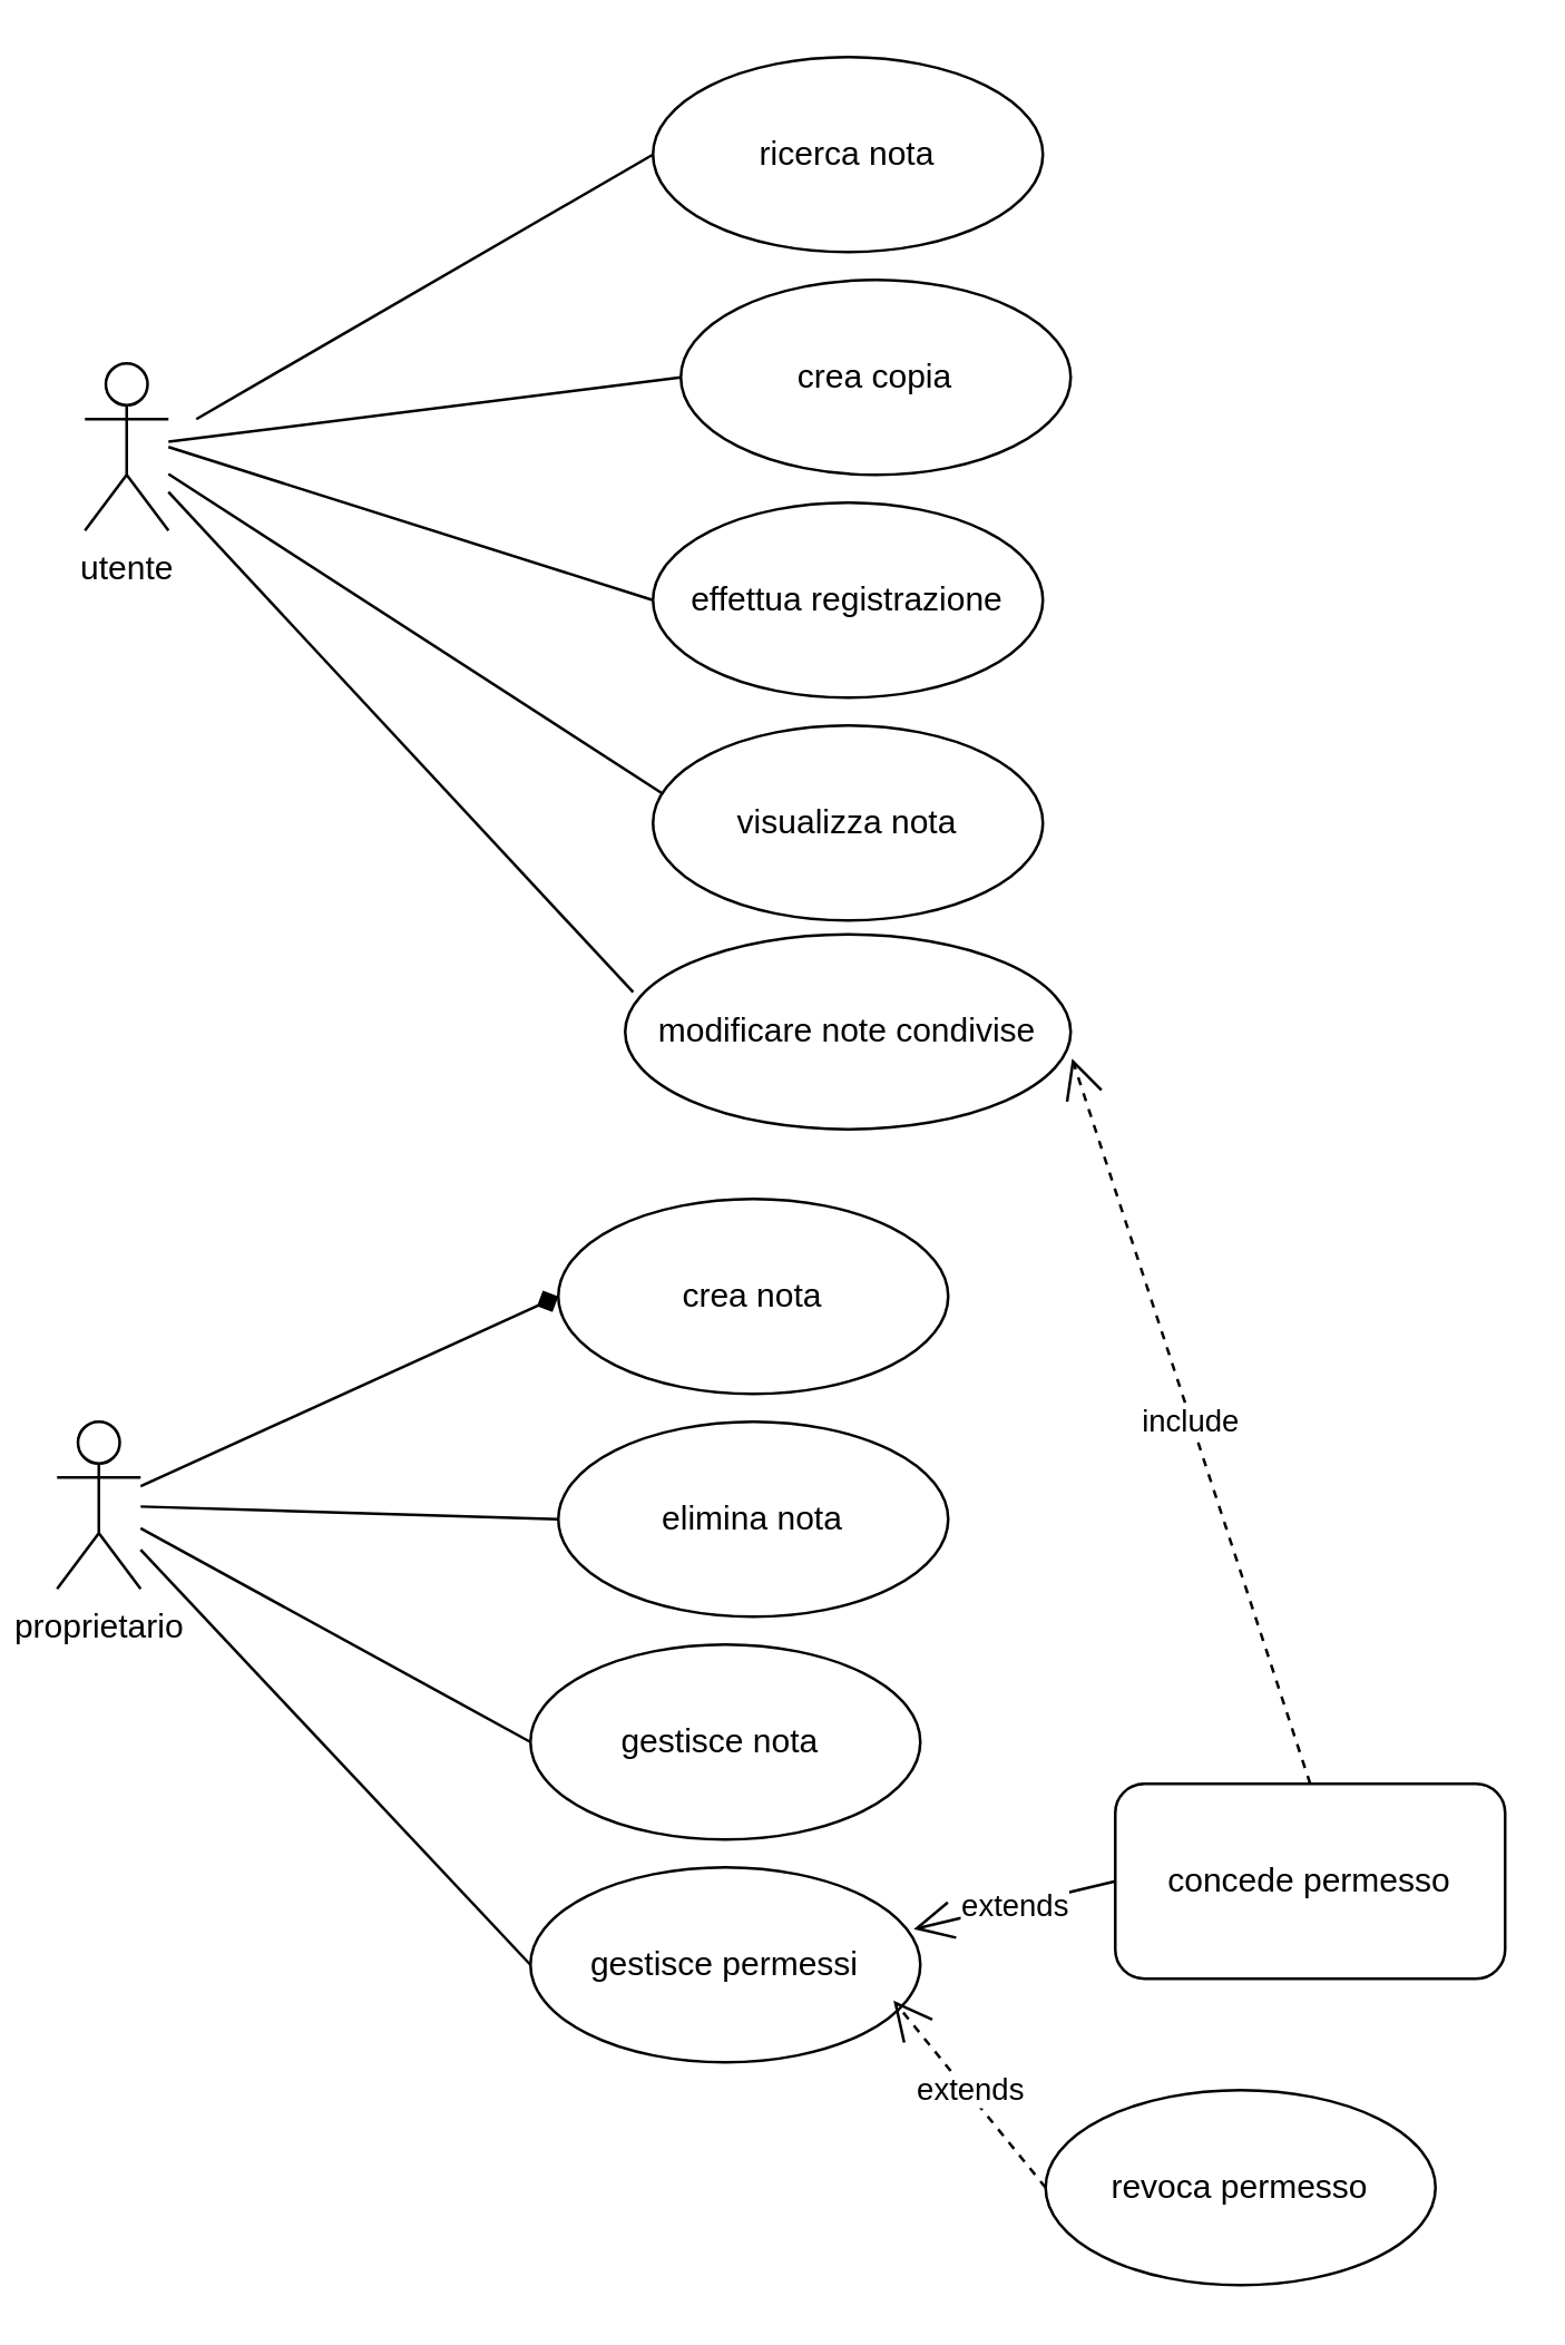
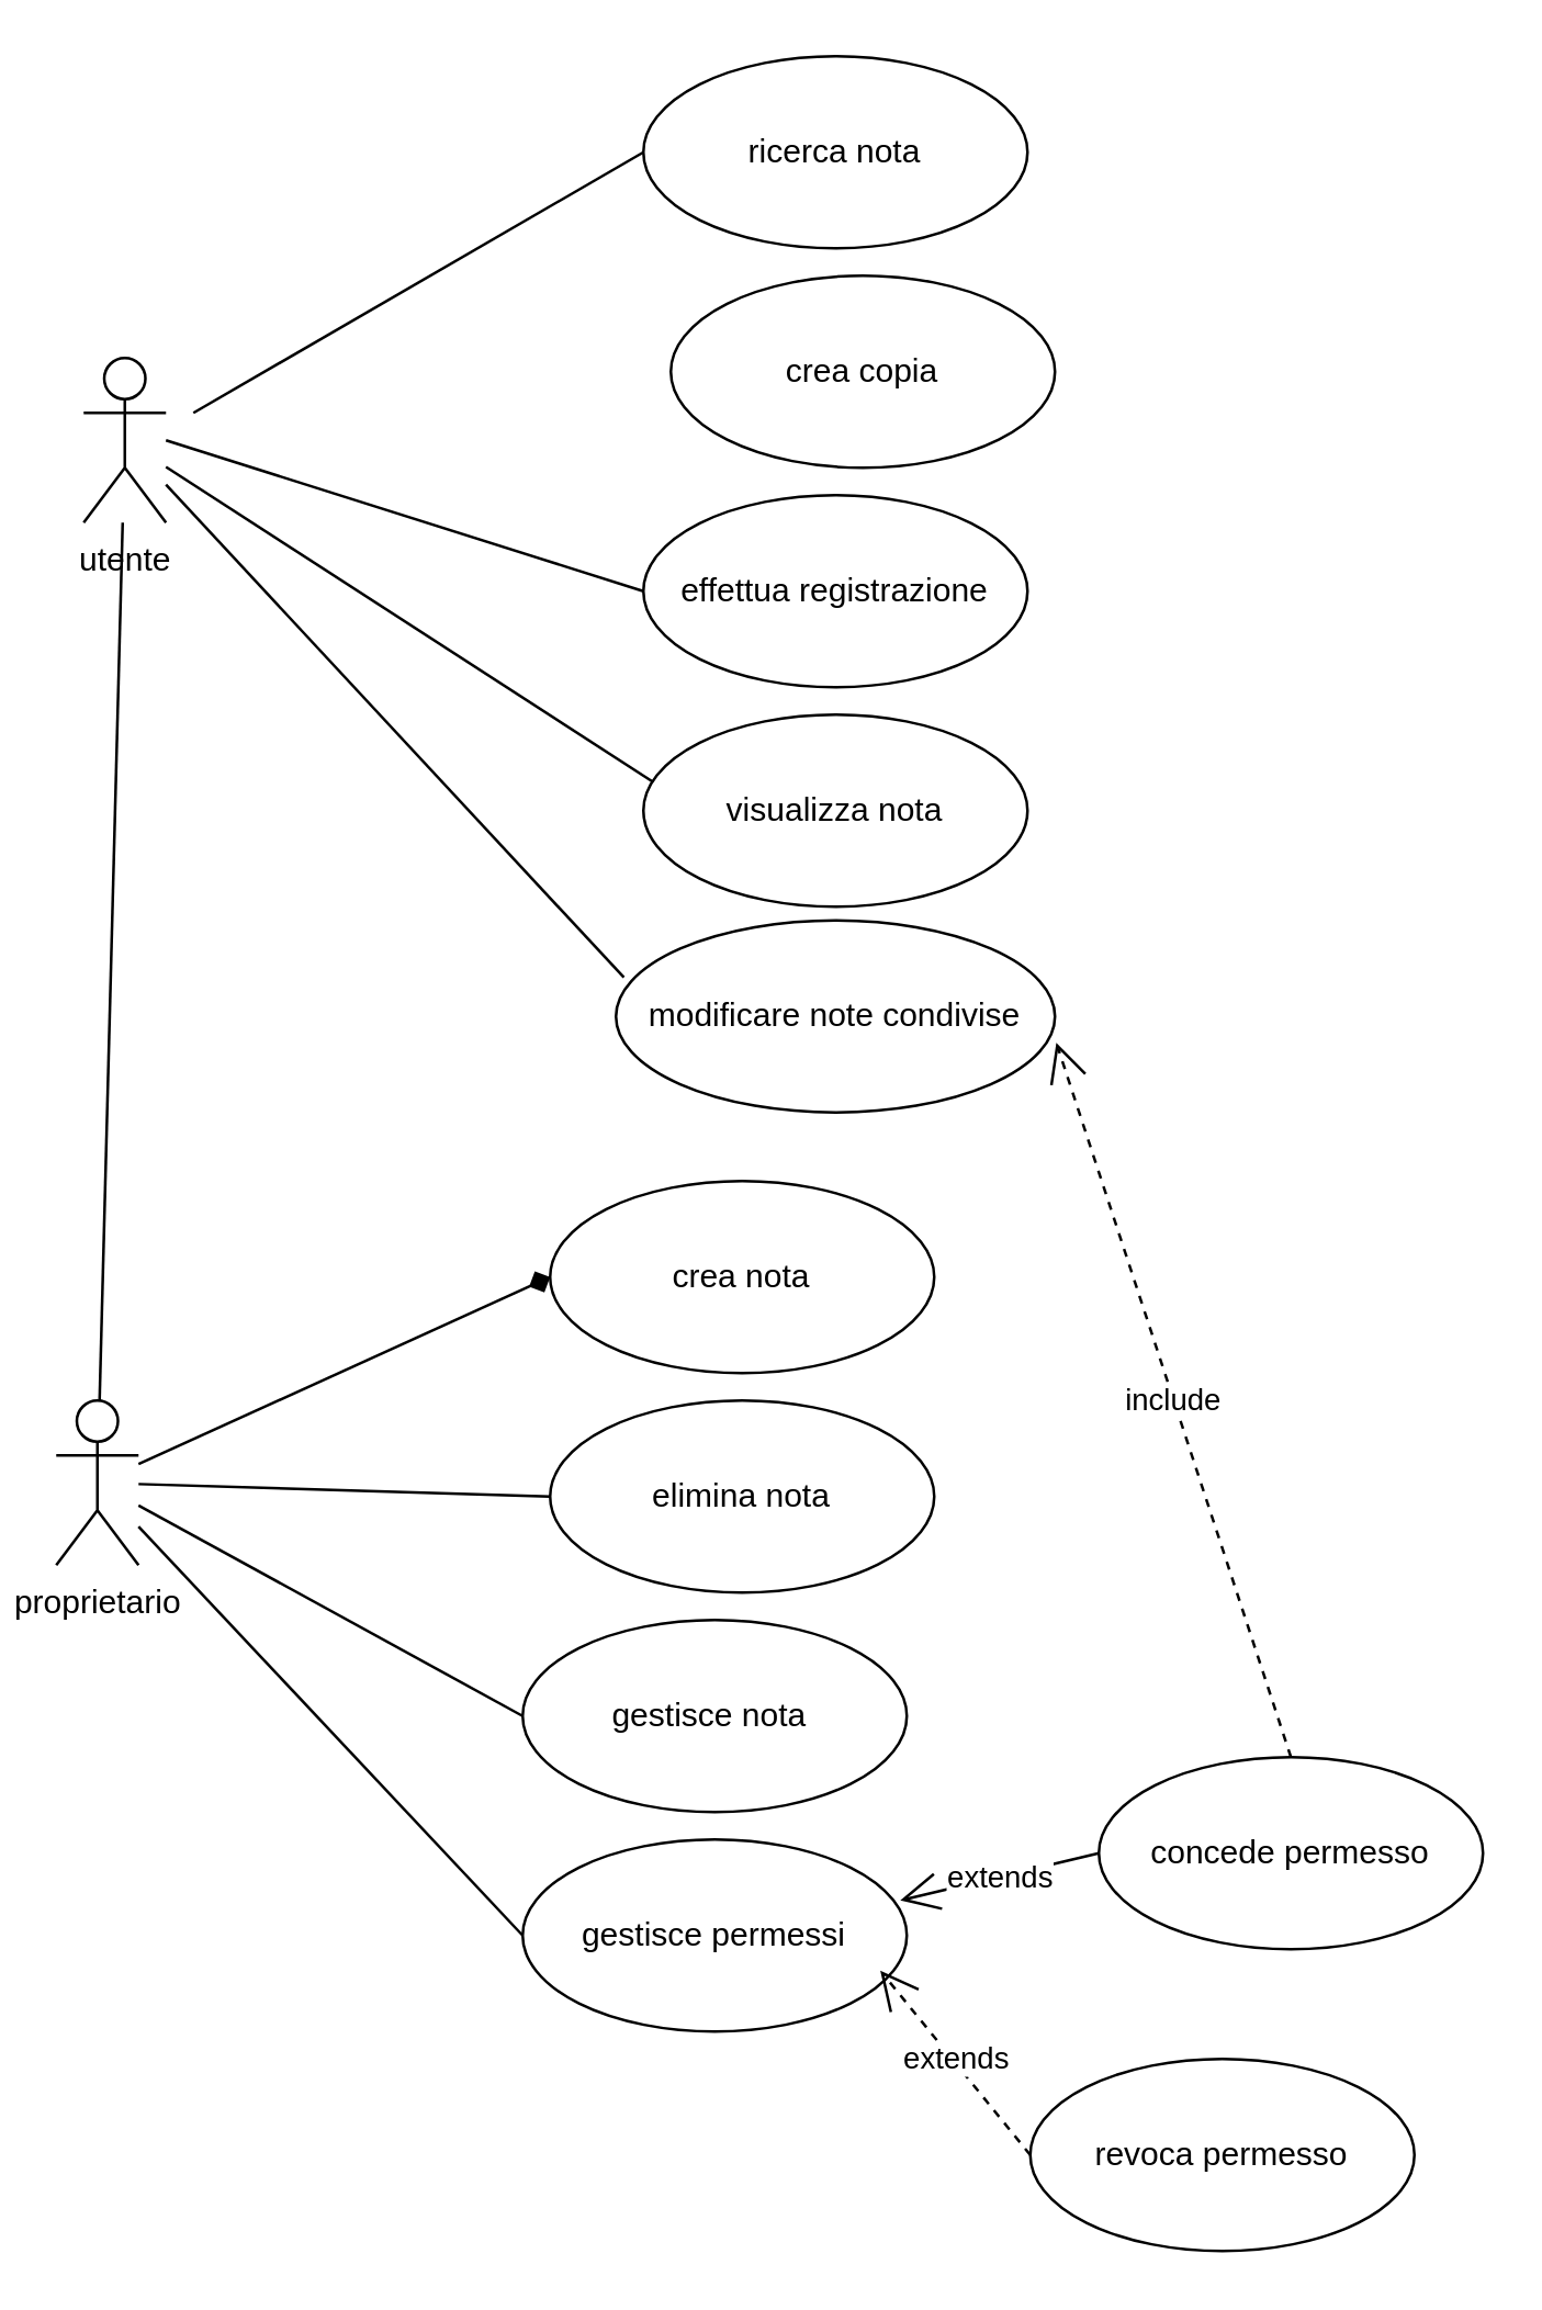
- <mxCell id="19" value="" style="endArrow=none;html=1;rounded=0;entryX=0;entryY=0.5;entryDx=0;entryDy=0;" edge="1" parent="1" source="2" target="17"><mxGeometry relative="1" as="geometry"><mxPoint x="70" y="160" as="sourcePoint" /><mxPoint x="300" y="170" as="targetPoint" /></mxGeometry></mxCell>
+ <mxCell id="19" value="" style="endArrow=none;html=1;rounded=0;" edge="1" parent="1" source="2" target="3"><mxGeometry relative="1" as="geometry"><mxPoint x="70" y="160" as="sourcePoint" /><mxPoint x="300" y="170" as="targetPoint" /></mxGeometry></mxCell>
- <mxCell id="11" value="concede permesso" style="whiteSpace=wrap;html=1;rounded=1;" vertex="1" parent="1"><mxGeometry x="400" y="640" width="140" height="70" as="geometry" /></mxCell>
+ <mxCell id="11" value="concede permesso" style="ellipse;whiteSpace=wrap;html=1;" vertex="1" parent="1"><mxGeometry x="400" y="640" width="140" height="70" as="geometry" /></mxCell>
